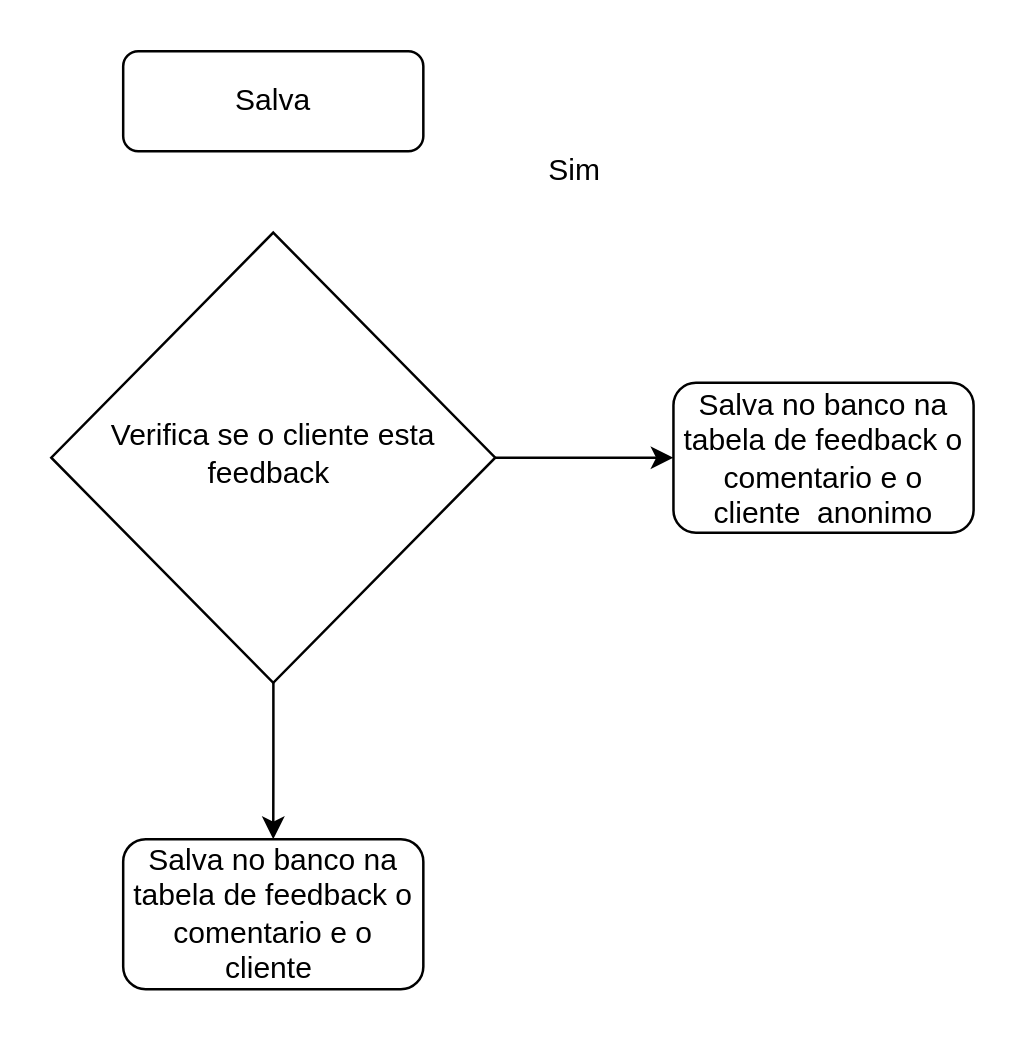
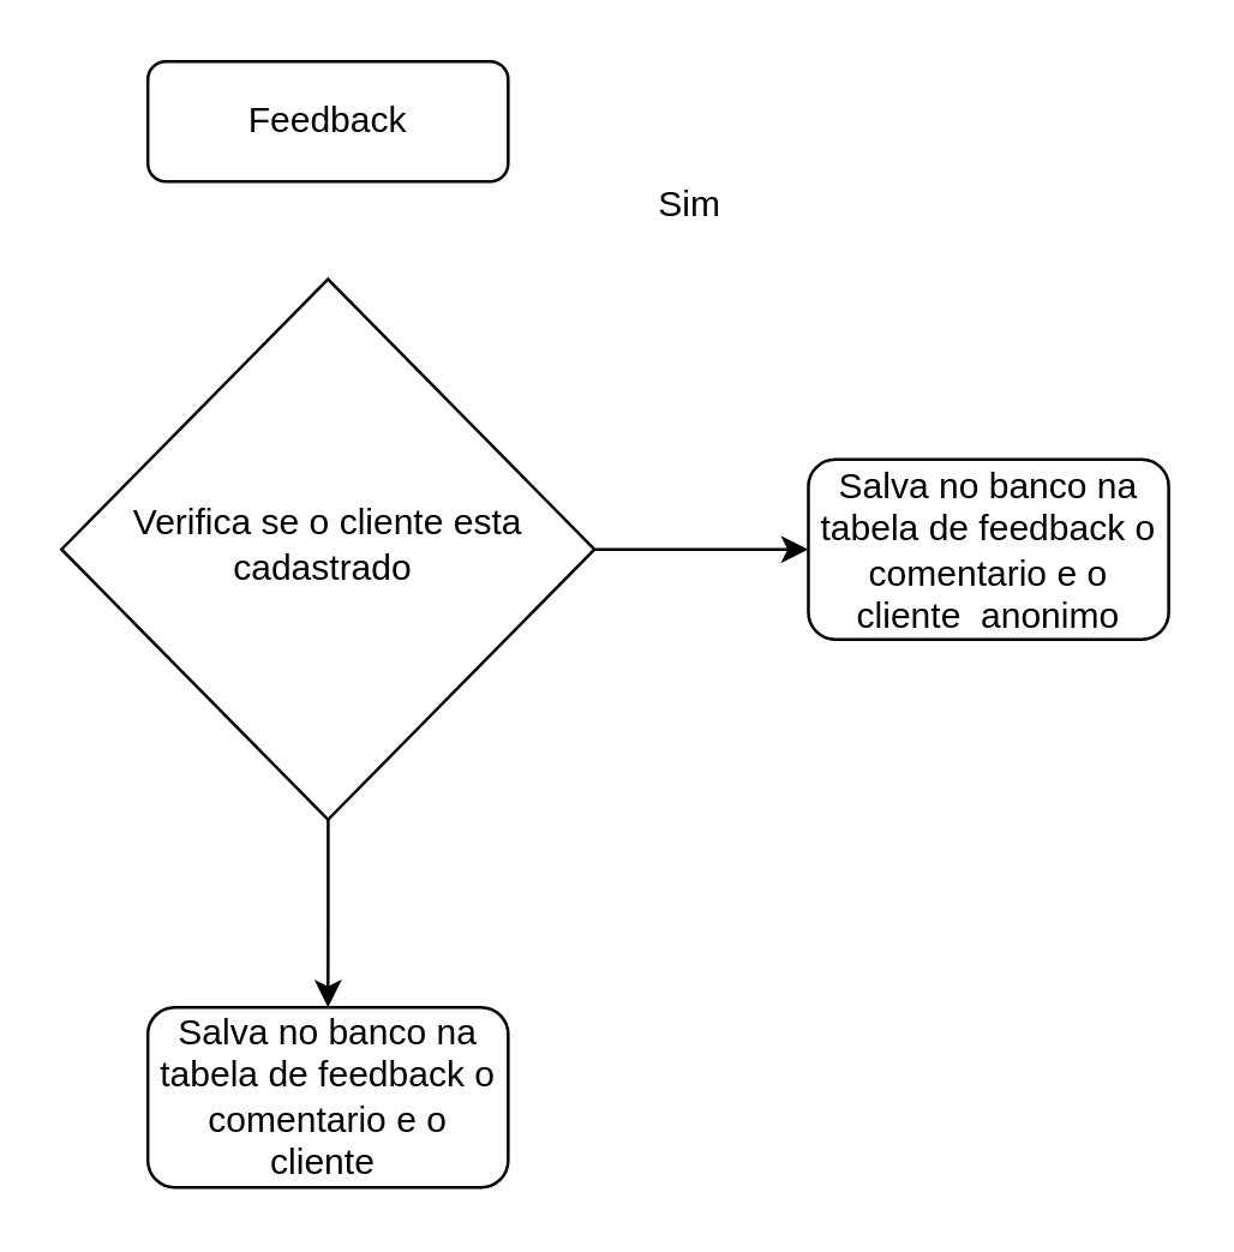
- <mxCell id="2" value="Salva" style="rounded=1;whiteSpace=wrap;html=1;fontSize=12;glass=0;strokeWidth=1;shadow=0;" vertex="1" parent="1"><mxGeometry x="48.75" y="20" width="120" height="40" as="geometry" /></mxCell>
+ <mxCell id="2" value="Feedback" style="rounded=1;whiteSpace=wrap;html=1;fontSize=12;glass=0;strokeWidth=1;shadow=0;" vertex="1" parent="1"><mxGeometry x="48.75" y="20" width="120" height="40" as="geometry" /></mxCell>
- <mxCell id="7" value="Verifica se o cliente esta feedback&amp;nbsp;" style="rhombus;whiteSpace=wrap;html=1;shadow=0;fontFamily=Helvetica;fontSize=12;align=center;strokeWidth=1;spacing=6;spacingTop=-4;" vertex="1" parent="1"><mxGeometry x="20" y="92.5" width="177.5" height="180" as="geometry" /></mxCell>
+ <mxCell id="7" value="Verifica se o cliente esta cadastrado&amp;nbsp;" style="rhombus;whiteSpace=wrap;html=1;shadow=0;fontFamily=Helvetica;fontSize=12;align=center;strokeWidth=1;spacing=6;spacingTop=-4;" vertex="1" parent="1"><mxGeometry x="20" y="92.5" width="177.5" height="180" as="geometry" /></mxCell>
